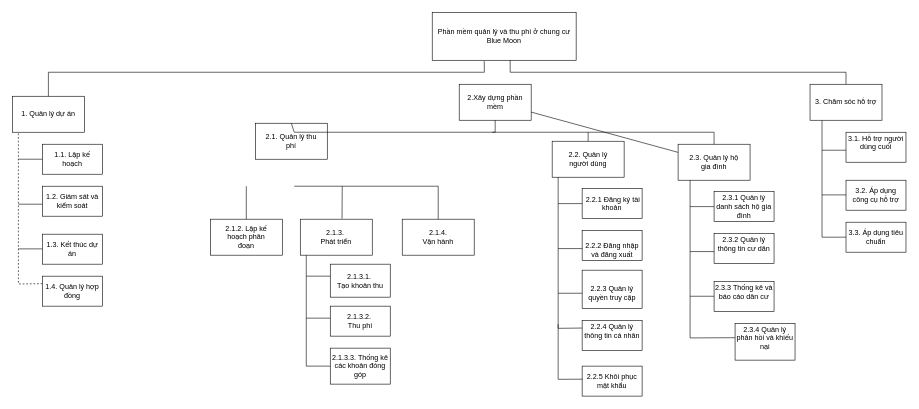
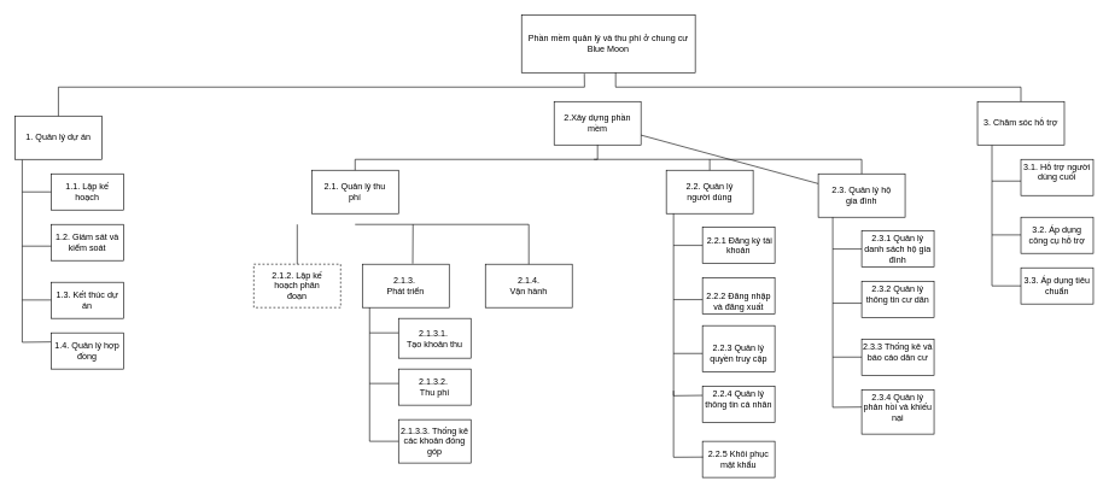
- <mxCell id="23" value="2.1. Quản lý thu&lt;br&gt;phí" style="rounded=0;whiteSpace=wrap;html=1;" parent="1" vertex="1"><mxGeometry x="425" y="205" width="120" height="60" as="geometry" /></mxCell>
+ <mxCell id="23" value="2.1. Quản lý thu&lt;br&gt;phí" style="rounded=0;whiteSpace=wrap;html=1;" parent="1" vertex="1"><mxGeometry x="430" y="235" width="120" height="60" as="geometry" /></mxCell>
- <mxCell id="9" value="" style="endArrow=none;html=1;rounded=0;entryX=0.083;entryY=1.01;entryDx=0;entryDy=0;entryPerimeter=0;exitX=0;exitY=0.25;exitDx=0;exitDy=0;dashed=1;" parent="1" source="13" target="3" edge="1"><mxGeometry width="50" height="50" relative="1" as="geometry"><mxPoint x="30" y="480" as="sourcePoint" /><mxPoint x="40" y="230" as="targetPoint" /><Array as="points"><mxPoint x="30" y="473" /></Array></mxGeometry></mxCell>
+ <mxCell id="9" value="" style="endArrow=none;html=1;rounded=0;entryX=0.083;entryY=1.01;entryDx=0;entryDy=0;entryPerimeter=0;exitX=0;exitY=0.25;exitDx=0;exitDy=0;" parent="1" source="13" target="3" edge="1"><mxGeometry width="50" height="50" relative="1" as="geometry"><mxPoint x="30" y="480" as="sourcePoint" /><mxPoint x="40" y="230" as="targetPoint" /><Array as="points"><mxPoint x="30" y="473" /></Array></mxGeometry></mxCell>
- <mxCell id="26" value="2.1.2. Lập kế&#10;hoạch phân&#10;đoạn" style="rounded=0;whiteSpace=wrap;html=1;" parent="1" vertex="1"><mxGeometry x="350" y="365" width="120" height="60" as="geometry" /></mxCell>
+ <mxCell id="26" value="2.1.2. Lập kế&#10;hoạch phân&#10;đoạn" style="rounded=0;whiteSpace=wrap;html=1;dashed=1;" parent="1" vertex="1"><mxGeometry x="350" y="365" width="120" height="60" as="geometry" /></mxCell>
- <mxCell id="54" value="2.3.4 Quản lý phản hồi và khiếu nại&lt;div&gt;&lt;br/&gt;&lt;/div&gt;" style="rounded=0;whiteSpace=wrap;html=1;" parent="1" vertex="1"><mxGeometry x="1225" y="539" width="100" height="61" as="geometry" /></mxCell>
+ <mxCell id="54" value="2.3.4 Quản lý phản hồi và khiếu nại&lt;div&gt;&lt;br/&gt;&lt;/div&gt;" style="rounded=0;whiteSpace=wrap;html=1;" parent="1" vertex="1"><mxGeometry x="1190" y="539" width="100" height="61" as="geometry" /></mxCell>
